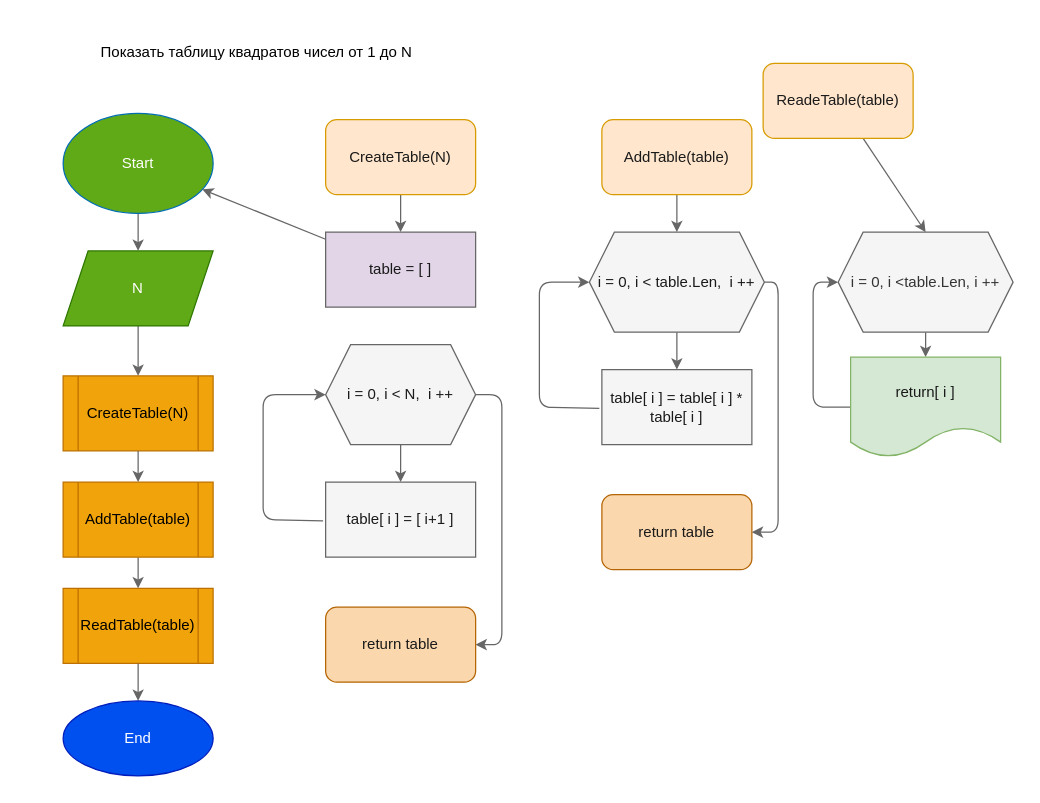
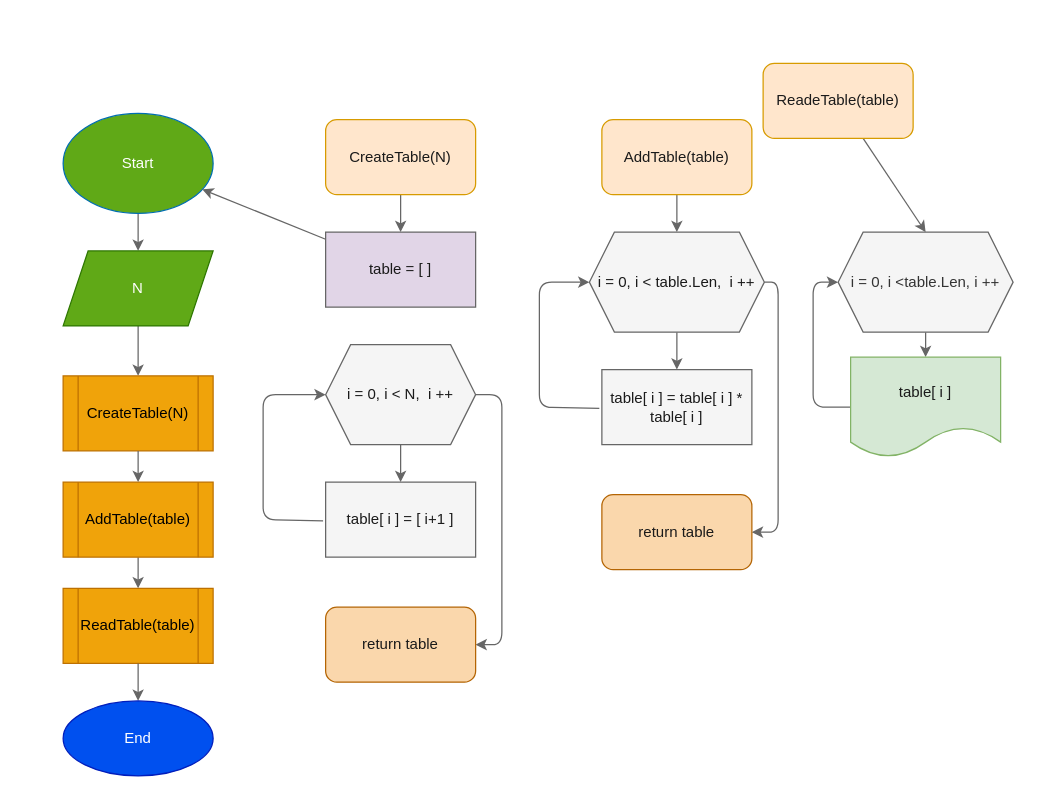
- <mxCell id="4" value="Показать таблицу квадратов чисел от 1 до N" style="text;align=center;verticalAlign=middle;resizable=0;points=[];autosize=1;strokeColor=none;fillColor=none;" vertex="1" parent="1"><mxGeometry x="20" y="20" width="370" height="40" as="geometry" /></mxCell>
- <mxCell id="29" value="&lt;font color=&quot;#1a1a1a&quot;&gt;return[ i ]&lt;/font&gt;" style="shape=document;whiteSpace=wrap;html=1;boundedLbl=1;fillColor=#d5e8d4;strokeColor=#82b366;" vertex="1" parent="1"><mxGeometry x="680" y="285" width="120" height="80" as="geometry" /></mxCell>
+ <mxCell id="29" value="&lt;font color=&quot;#1a1a1a&quot;&gt;table[ i ]&lt;/font&gt;" style="shape=document;whiteSpace=wrap;html=1;boundedLbl=1;fillColor=#d5e8d4;strokeColor=#82b366;" vertex="1" parent="1"><mxGeometry x="680" y="285" width="120" height="80" as="geometry" /></mxCell>
